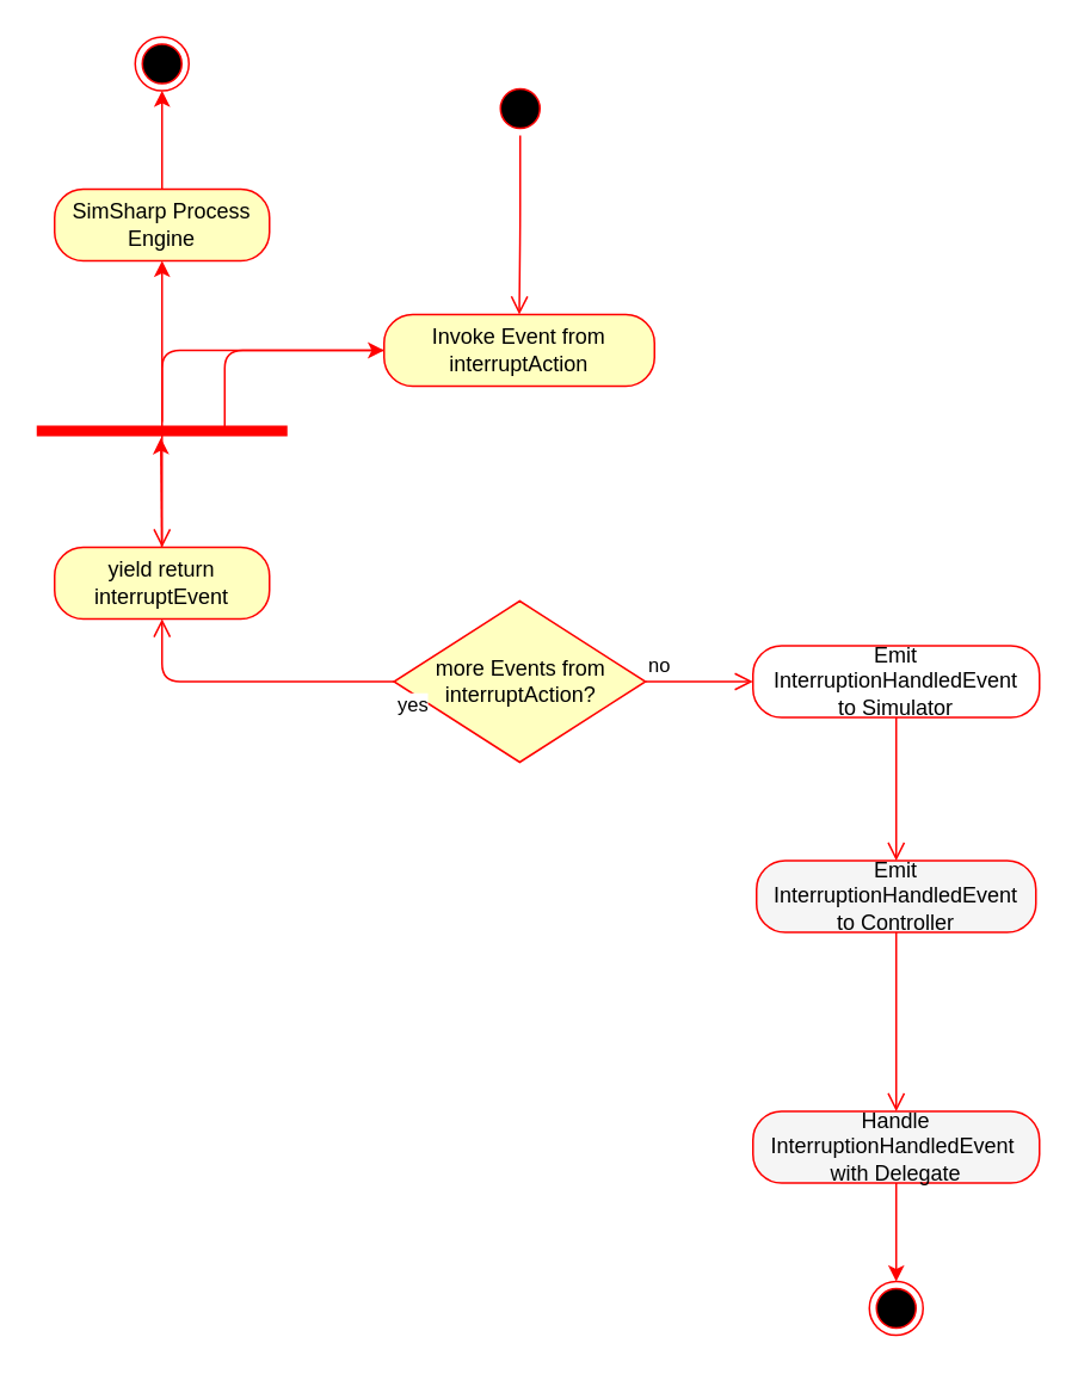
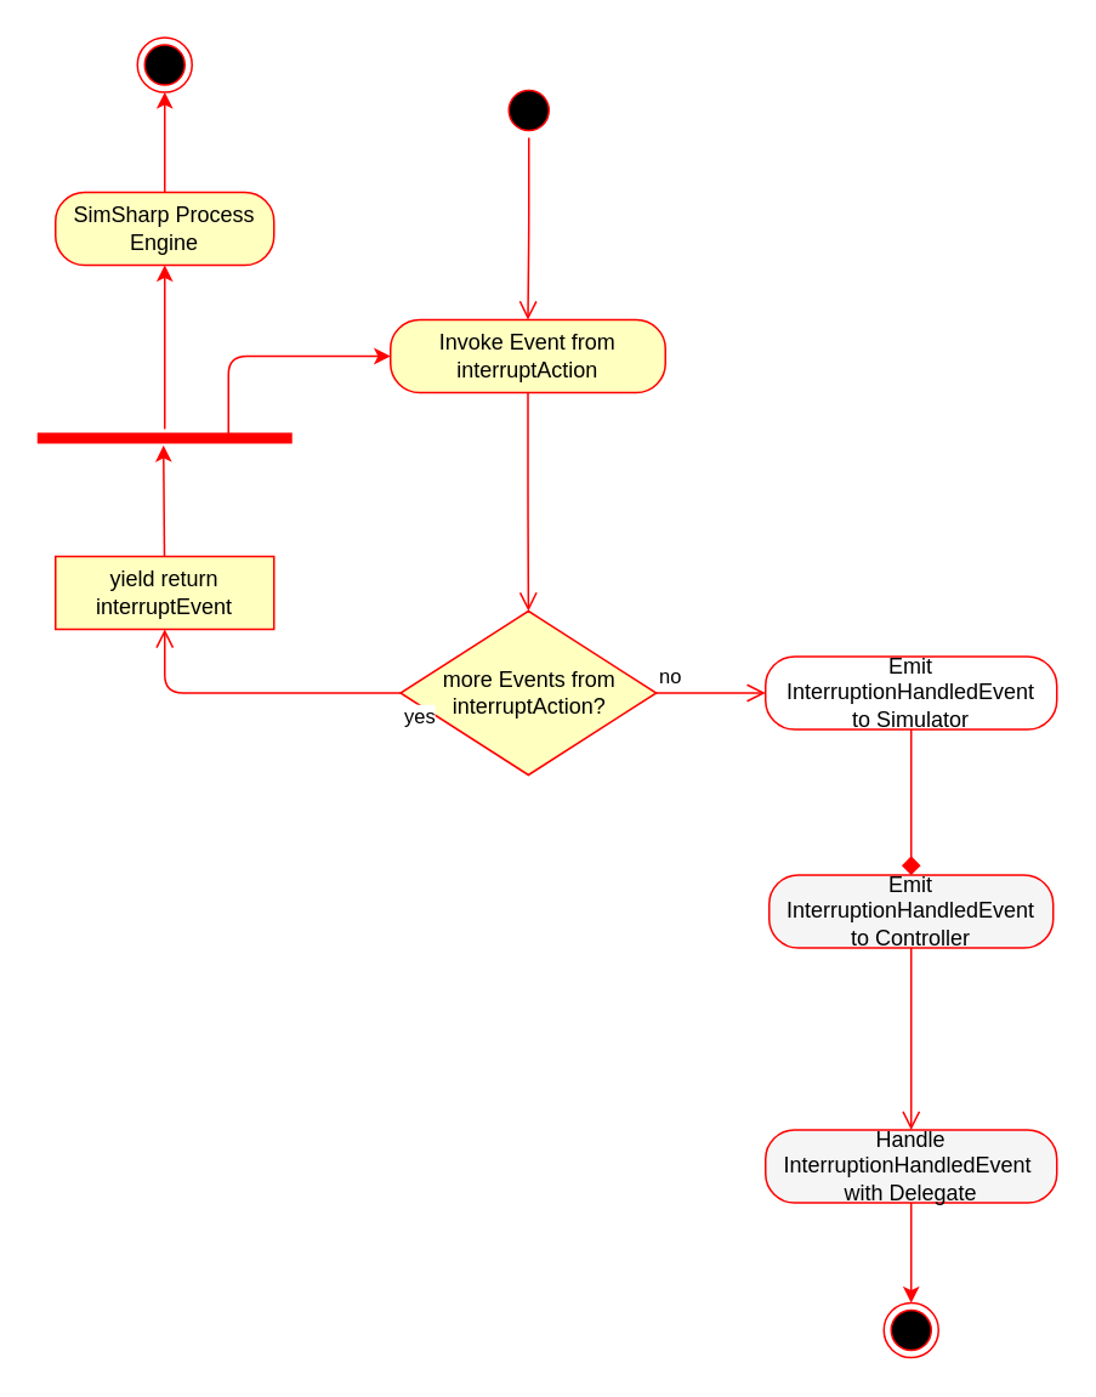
- <mxCell id="5" value="" style="edgeStyle=orthogonalEdgeStyle;html=1;verticalAlign=bottom;endArrow=open;endSize=8;strokeColor=#ff0000;" parent="1" source="4" target="10" edge="1"><mxGeometry relative="1" as="geometry"><mxPoint x="259" y="275" as="targetPoint" /></mxGeometry></mxCell>
+ <mxCell id="5" value="" style="edgeStyle=orthogonalEdgeStyle;html=1;verticalAlign=bottom;endArrow=open;endSize=8;strokeColor=#ff0000;entryX=0.5;entryY=0;entryDx=0;entryDy=0;" parent="1" source="4" target="6" edge="1"><mxGeometry relative="1" as="geometry"><mxPoint x="259" y="275" as="targetPoint" /></mxGeometry></mxCell>
- <mxCell id="10" value="yield return interruptEvent" style="rounded=1;whiteSpace=wrap;html=1;arcSize=40;fontColor=#000000;fillColor=#ffffc0;strokeColor=#ff0000;" parent="1" vertex="1"><mxGeometry x="30" y="305" width="120" height="40" as="geometry" /></mxCell>
+ <mxCell id="10" value="yield return interruptEvent" style="whiteSpace=wrap;html=1;arcSize=40;fontColor=#000000;fillColor=#ffffc0;strokeColor=#ff0000;rounded=0;" parent="1" vertex="1"><mxGeometry x="30" y="305" width="120" height="40" as="geometry" /></mxCell>
- <mxCell id="12" value="" style="edgeStyle=orthogonalEdgeStyle;html=1;verticalAlign=bottom;endArrow=open;endSize=8;strokeColor=#ff0000;fontColor=#000000;" parent="1" source="11" target="13" edge="1"><mxGeometry relative="1" as="geometry"><mxPoint x="480" y="460" as="targetPoint" /></mxGeometry></mxCell>
+ <mxCell id="12" value="" style="edgeStyle=orthogonalEdgeStyle;html=1;verticalAlign=bottom;endArrow=diamond;endSize=8;strokeColor=#ff0000;fontColor=#000000;" parent="1" source="11" target="13" edge="1"><mxGeometry relative="1" as="geometry"><mxPoint x="480" y="460" as="targetPoint" /></mxGeometry></mxCell>
